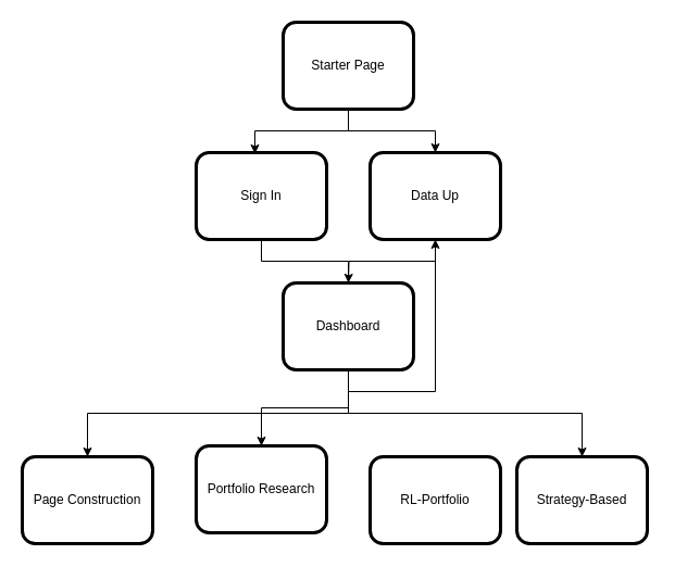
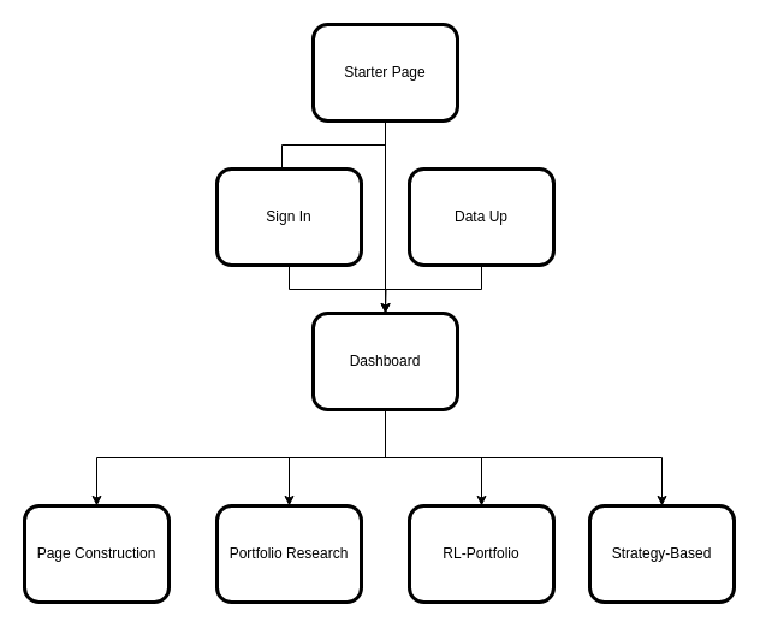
- <mxCell id="14" style="edgeStyle=orthogonalEdgeStyle;rounded=0;orthogonalLoop=1;jettySize=auto;html=1;exitX=0.5;exitY=1;exitDx=0;exitDy=0;entryX=0.5;entryY=0;entryDx=0;entryDy=0;" edge="1" parent="1" source="15" target="17"><mxGeometry relative="1" as="geometry" /></mxCell>
+ <mxCell id="14" style="edgeStyle=orthogonalEdgeStyle;rounded=0;orthogonalLoop=1;jettySize=auto;html=1;exitX=0.5;exitY=1;exitDx=0;exitDy=0;" edge="1" parent="1" source="15" target="6"><mxGeometry relative="1" as="geometry" /></mxCell>
- <mxCell id="13" style="edgeStyle=orthogonalEdgeStyle;rounded=0;orthogonalLoop=1;jettySize=auto;html=1;exitX=0.5;exitY=1;exitDx=0;exitDy=0;entryX=0.45;entryY=0.013;entryDx=0;entryDy=0;entryPerimeter=0;" edge="1" parent="1" source="15" target="12"><mxGeometry relative="1" as="geometry" /></mxCell>
+ <mxCell id="13" style="edgeStyle=orthogonalEdgeStyle;rounded=0;orthogonalLoop=1;jettySize=auto;html=1;exitX=0.5;exitY=1;exitDx=0;exitDy=0;entryX=0.45;entryY=0.013;entryDx=0;entryDy=0;entryPerimeter=0;endArrow=none;" edge="1" parent="1" source="15" target="12"><mxGeometry relative="1" as="geometry" /></mxCell>
- <mxCell id="4" style="edgeStyle=orthogonalEdgeStyle;rounded=0;orthogonalLoop=1;jettySize=auto;html=1;exitX=0.5;exitY=1;exitDx=0;exitDy=0;" edge="1" parent="1" source="6" target="17"><mxGeometry relative="1" as="geometry" /></mxCell>
+ <mxCell id="4" style="edgeStyle=orthogonalEdgeStyle;rounded=0;orthogonalLoop=1;jettySize=auto;html=1;exitX=0.5;exitY=1;exitDx=0;exitDy=0;entryX=0.5;entryY=0;entryDx=0;entryDy=0;" edge="1" parent="1" source="6" target="9"><mxGeometry relative="1" as="geometry" /></mxCell>
- <mxCell id="7" value="Portfolio Research" style="shape=ext;rounded=1;html=1;whiteSpace=wrap;strokeWidth=3;" vertex="1" parent="1"><mxGeometry x="180" y="410" width="120" height="80" as="geometry" /></mxCell>
+ <mxCell id="7" value="Portfolio Research" style="shape=ext;rounded=1;html=1;whiteSpace=wrap;strokeWidth=3;" vertex="1" parent="1"><mxGeometry x="180" y="420" width="120" height="80" as="geometry" /></mxCell>
- <mxCell id="10" value="Strategy-Based" style="shape=ext;rounded=1;html=1;whiteSpace=wrap;strokeWidth=3;" vertex="1" parent="1"><mxGeometry x="475" y="420" width="120" height="80" as="geometry" /></mxCell>
+ <mxCell id="10" value="Strategy-Based" style="shape=ext;rounded=1;html=1;whiteSpace=wrap;strokeWidth=3;" vertex="1" parent="1"><mxGeometry x="490" y="420" width="120" height="80" as="geometry" /></mxCell>
